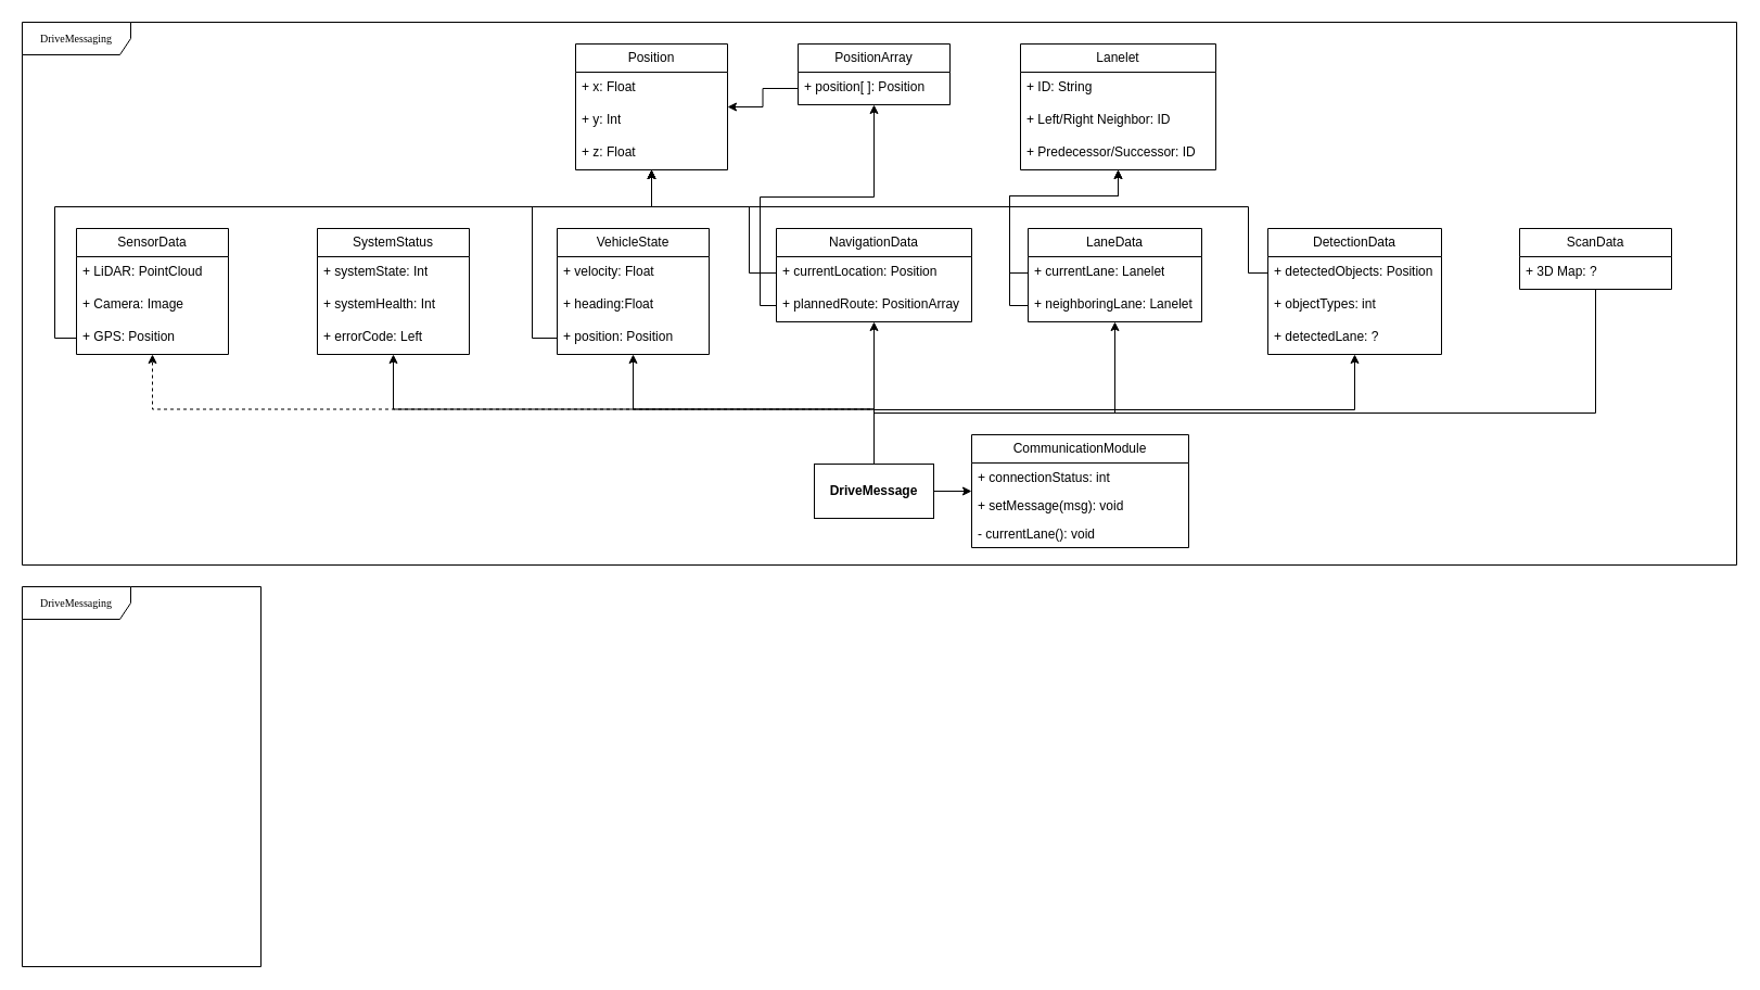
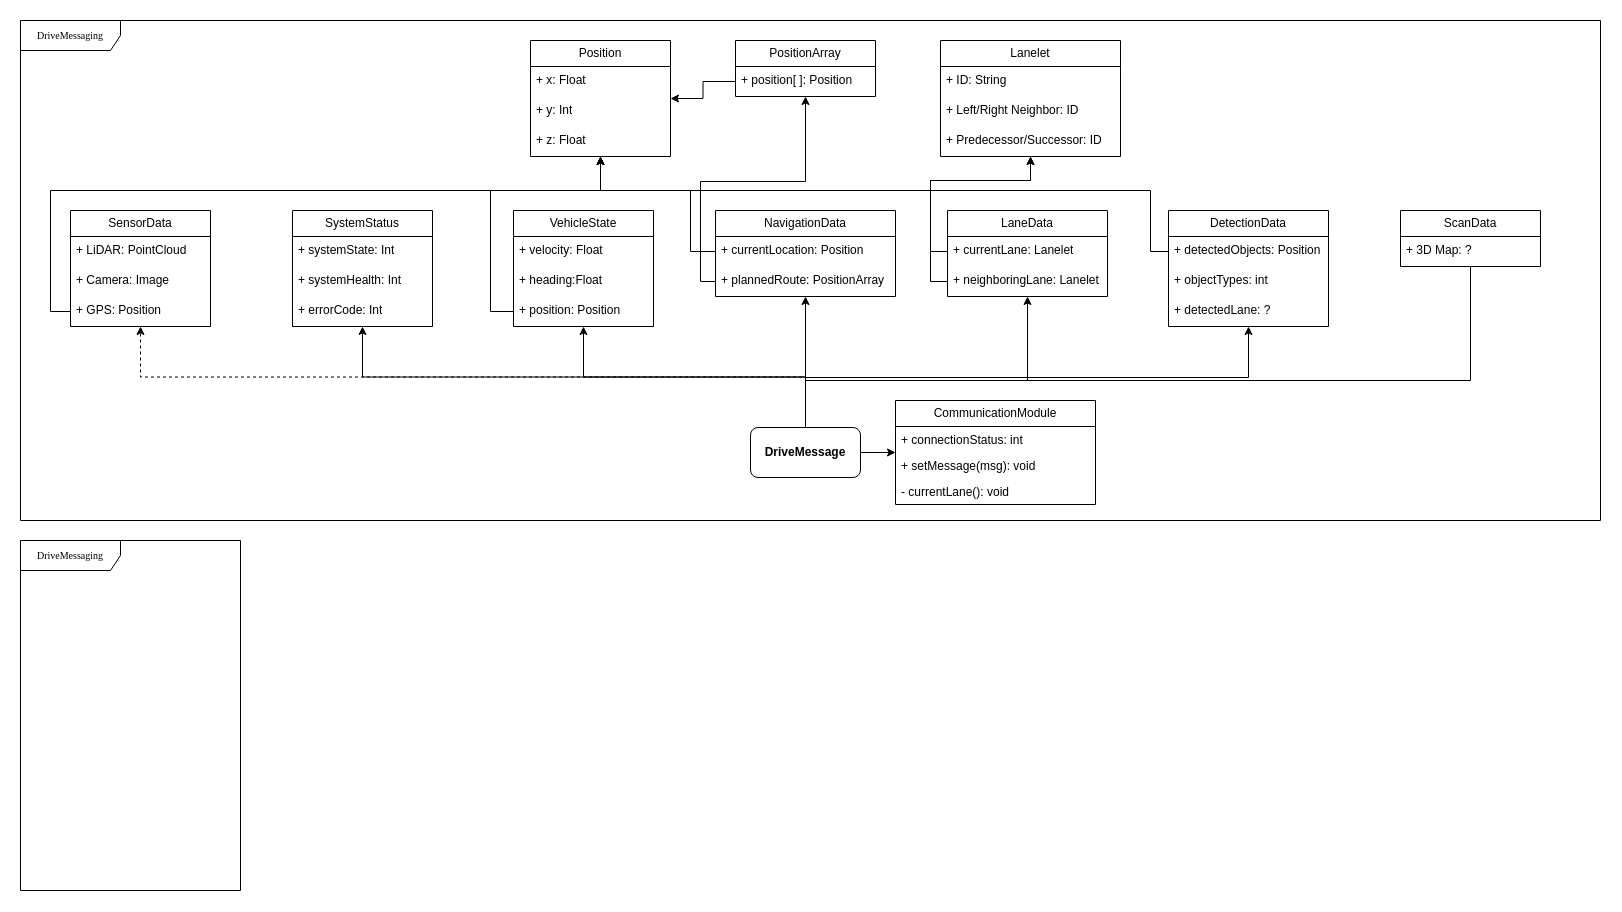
- <mxCell id="35" value="+ errorCode: Left" style="text;strokeColor=none;fillColor=none;align=left;verticalAlign=top;spacingLeft=4;spacingRight=4;overflow=hidden;rotatable=0;points=[[0,0.5],[1,0.5]];portConstraint=eastwest;whiteSpace=wrap;html=1;" vertex="1" parent="32"><mxGeometry y="86" width="140" height="30" as="geometry" /></mxCell>
+ <mxCell id="35" value="+ errorCode: Int" style="text;strokeColor=none;fillColor=none;align=left;verticalAlign=top;spacingLeft=4;spacingRight=4;overflow=hidden;rotatable=0;points=[[0,0.5],[1,0.5]];portConstraint=eastwest;whiteSpace=wrap;html=1;" vertex="1" parent="32"><mxGeometry y="86" width="140" height="30" as="geometry" /></mxCell>
- <mxCell id="15" value="&lt;b&gt;DriveMessage&lt;/b&gt;" style="html=1;whiteSpace=wrap;" vertex="1" parent="1"><mxGeometry x="750" y="427" width="110" height="50" as="geometry" /></mxCell>
+ <mxCell id="15" value="&lt;b&gt;DriveMessage&lt;/b&gt;" style="html=1;whiteSpace=wrap;rounded=1;" vertex="1" parent="1"><mxGeometry x="750" y="427" width="110" height="50" as="geometry" /></mxCell>
